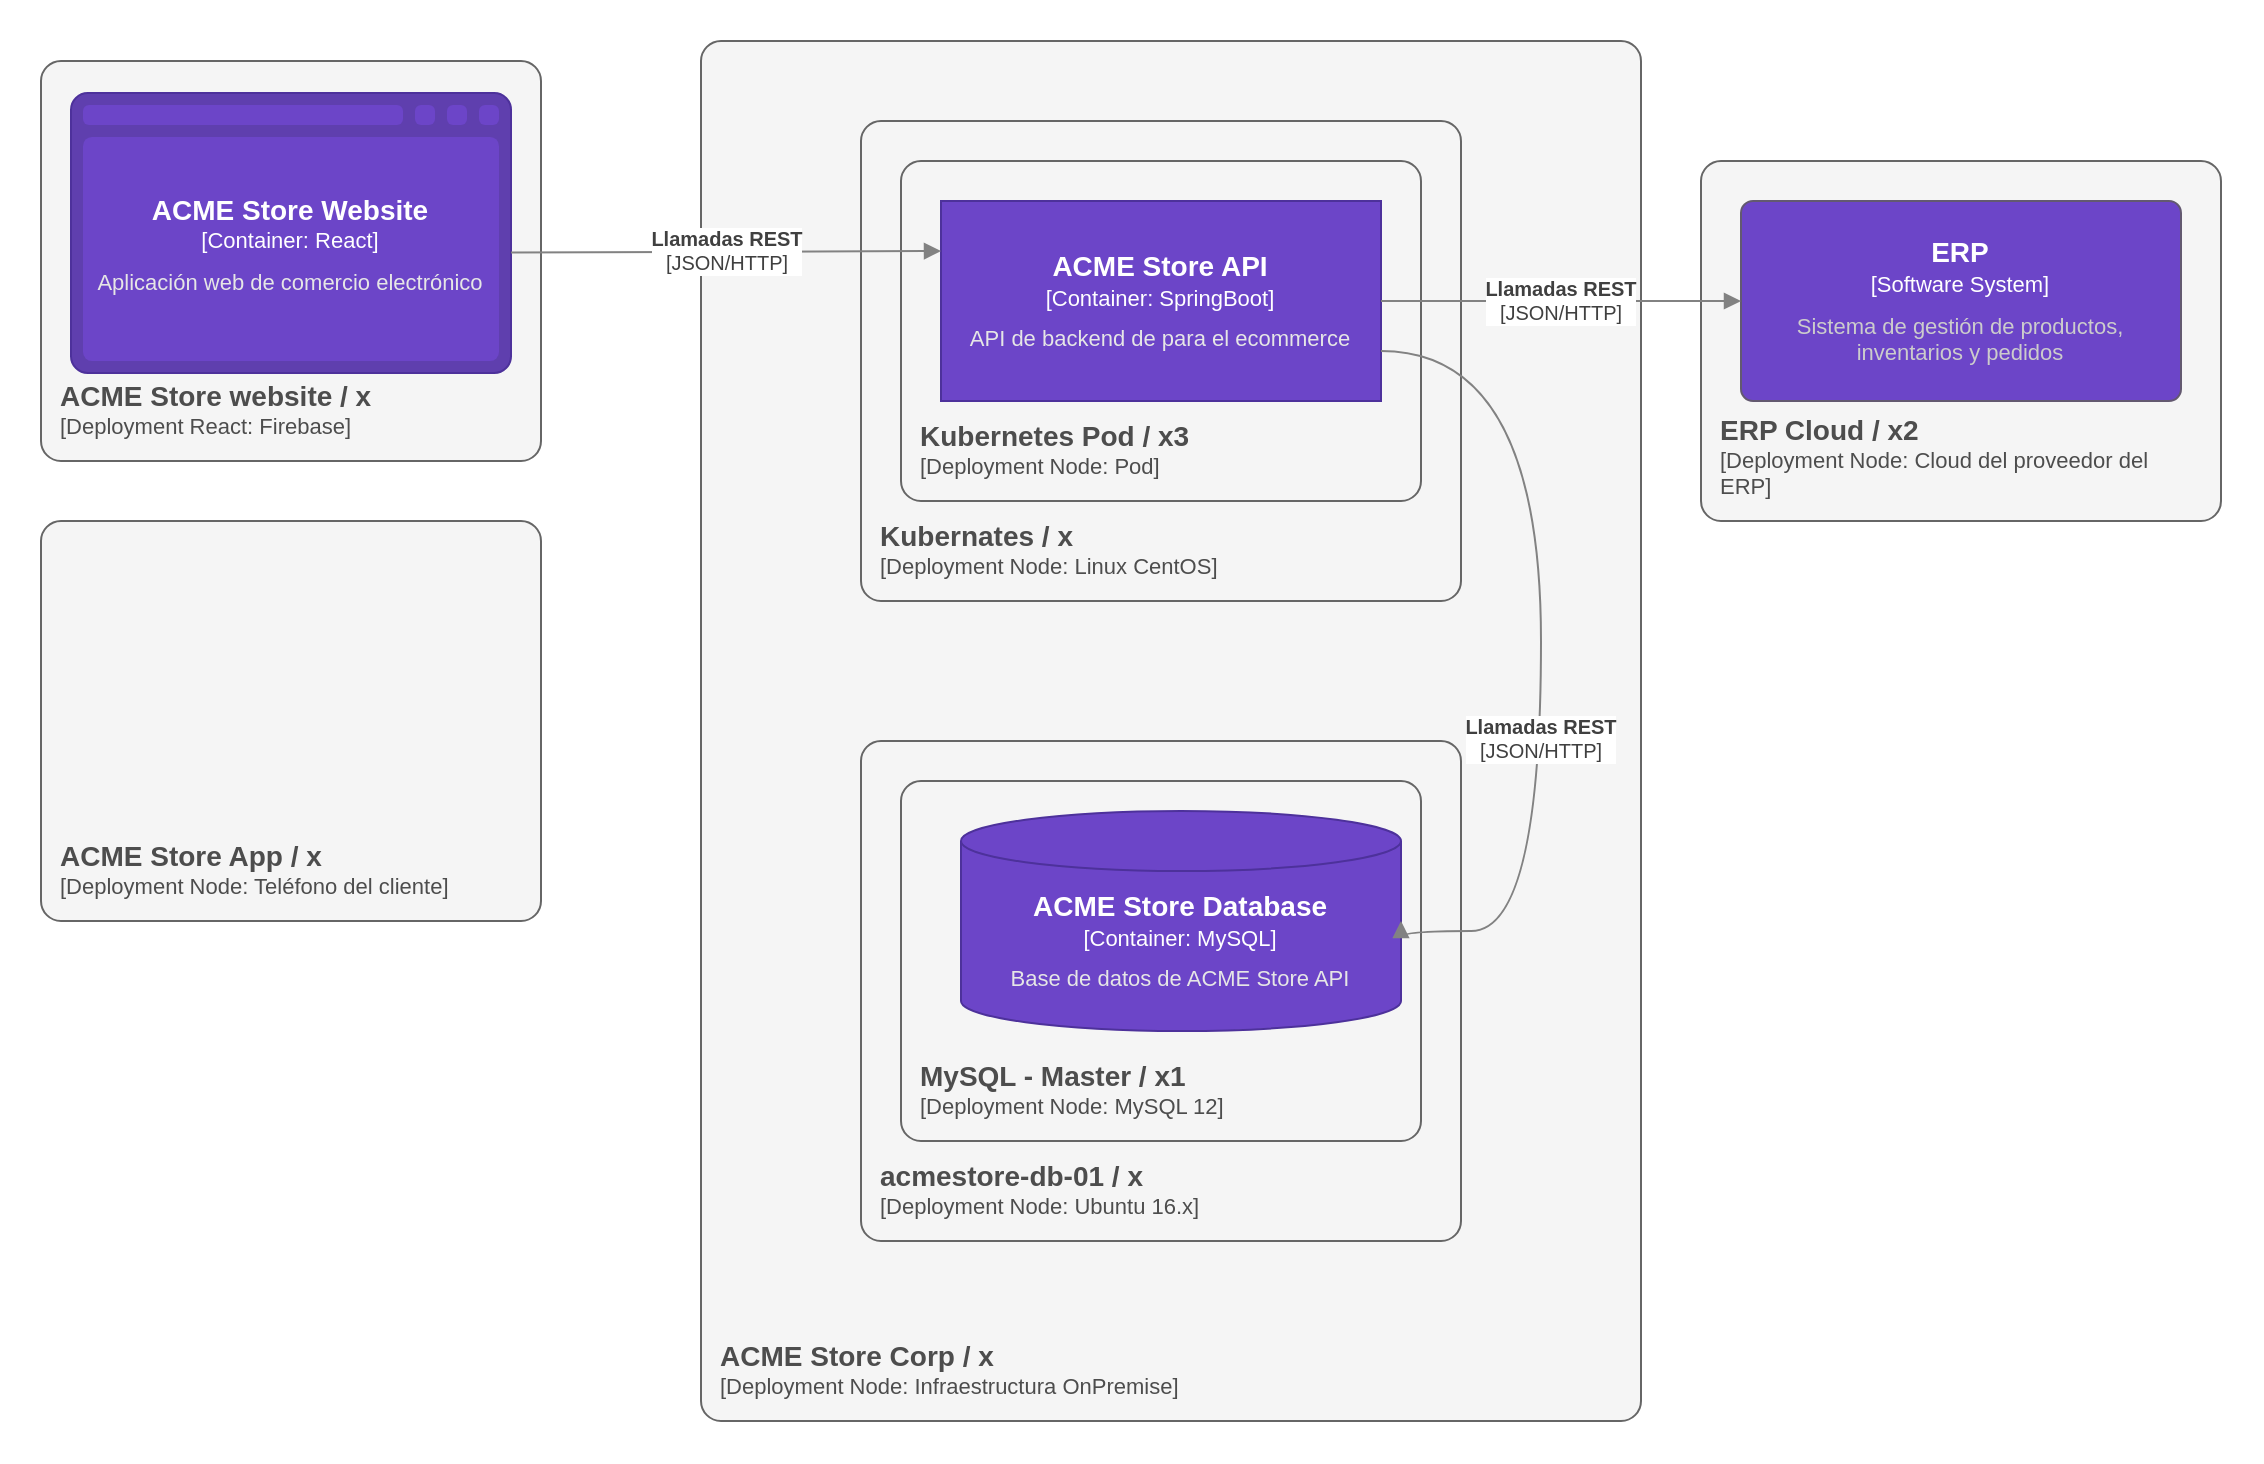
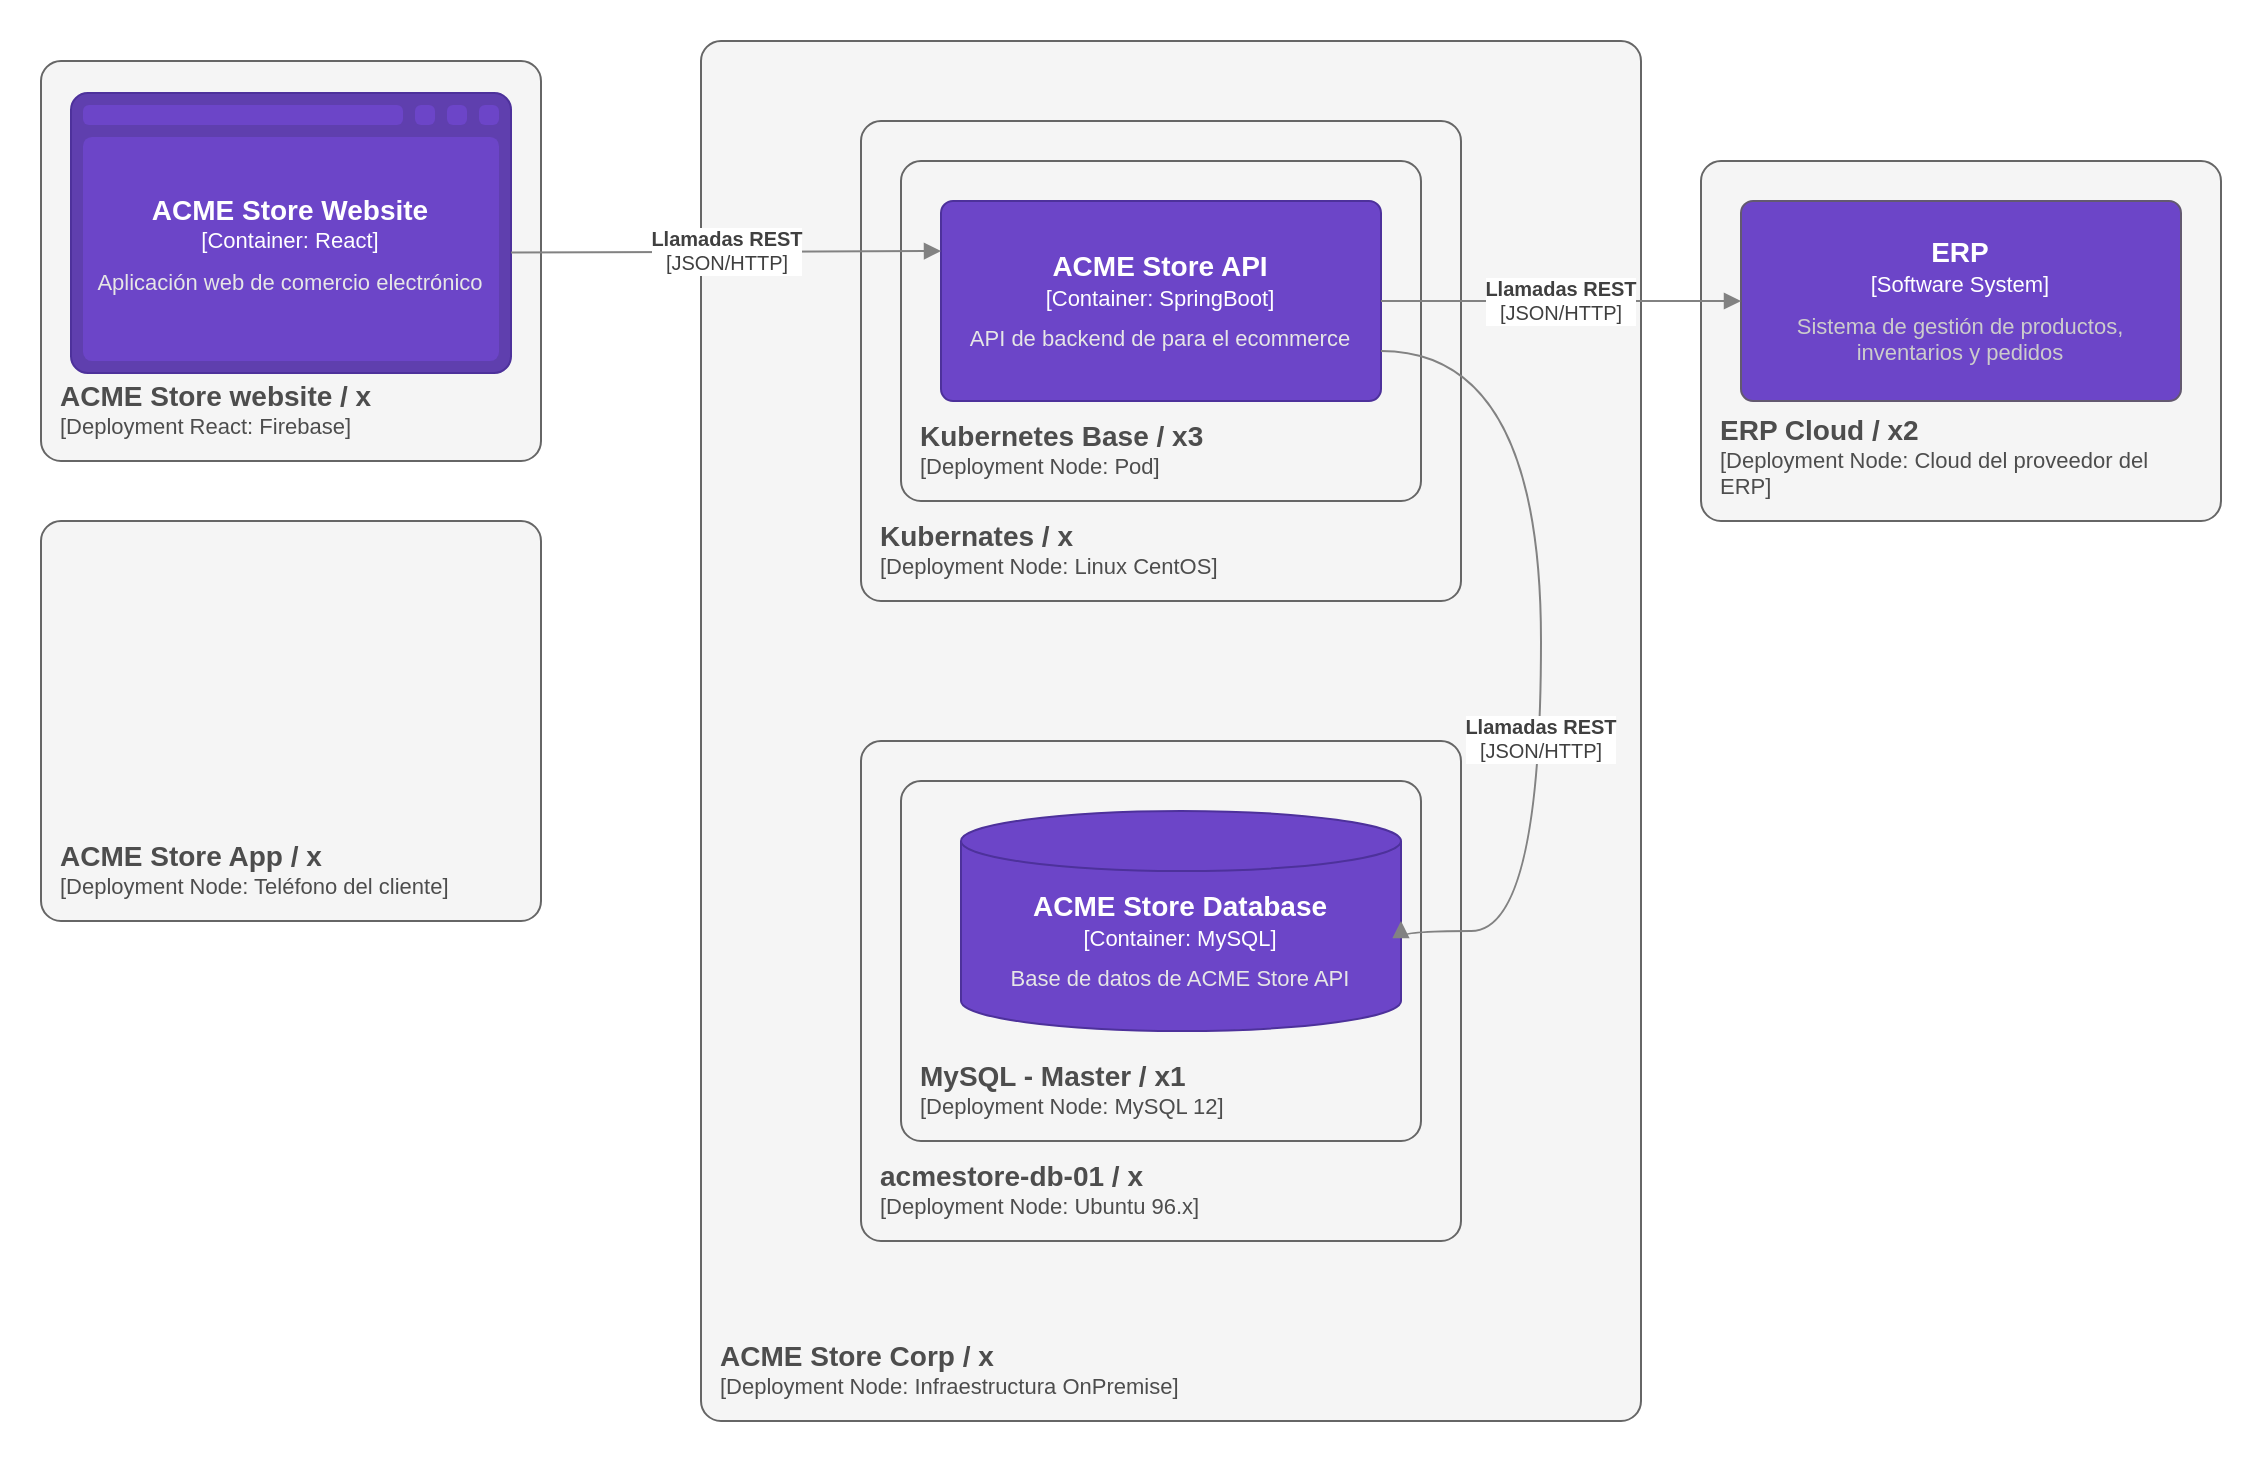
- <mxCell id="10" value="&lt;font style=&quot;font-size: 14px&quot;&gt;&lt;b&gt;&lt;font style=&quot;font-size: 14px&quot;&gt;&lt;span&gt;ACME Store API&lt;/span&gt;&lt;/font&gt;&lt;/b&gt;&lt;/font&gt;&lt;br&gt;&lt;div&gt;&lt;font style=&quot;font-size: 11px&quot;&gt;[Container: SpringBoot]&lt;/font&gt;&lt;/div&gt;&lt;div style=&quot;font-size: 6px&quot;&gt;&lt;br&gt;&lt;/div&gt;&lt;div style=&quot;font-size: 11px&quot;&gt;&lt;font color=&quot;#E6E6E6&quot;&gt;API de backend de para el ecommerce&lt;/font&gt;&lt;/div&gt;" style="whiteSpace=wrap;html=1;fontColor=#ffffff;arcSize=6;metaEdit=1;points=[[0.25,0,0],[0.5,0,0],[0.75,0,0],[1,0.25,0],[1,0.5,0],[1,0.75,0],[0.75,1,0],[0.5,1,0],[0.25,1,0],[0,0.75,0],[0,0.5,0],[0,0.25,0]];resizable=0;editable=1;fillColor=#6c45c8;strokeColor=#4D319B;movableLabel=0;allowArrows=0;rotatable=0;autosize=0;align=center;spacing=5;rounded=0;" vertex="1" parent="7"><mxGeometry x="40" y="40" width="220" height="100" as="geometry" /></mxCell>
+ <mxCell id="10" value="&lt;font style=&quot;font-size: 14px&quot;&gt;&lt;b&gt;&lt;font style=&quot;font-size: 14px&quot;&gt;&lt;span&gt;ACME Store API&lt;/span&gt;&lt;/font&gt;&lt;/b&gt;&lt;/font&gt;&lt;br&gt;&lt;div&gt;&lt;font style=&quot;font-size: 11px&quot;&gt;[Container: SpringBoot]&lt;/font&gt;&lt;/div&gt;&lt;div style=&quot;font-size: 6px&quot;&gt;&lt;br&gt;&lt;/div&gt;&lt;div style=&quot;font-size: 11px&quot;&gt;&lt;font color=&quot;#E6E6E6&quot;&gt;API de backend de para el ecommerce&lt;/font&gt;&lt;/div&gt;" style="rounded=1;whiteSpace=wrap;html=1;fontColor=#ffffff;arcSize=6;metaEdit=1;points=[[0.25,0,0],[0.5,0,0],[0.75,0,0],[1,0.25,0],[1,0.5,0],[1,0.75,0],[0.75,1,0],[0.5,1,0],[0.25,1,0],[0,0.75,0],[0,0.5,0],[0,0.25,0]];resizable=0;editable=1;fillColor=#6c45c8;strokeColor=#4D319B;movableLabel=0;allowArrows=0;rotatable=0;autosize=0;align=center;spacing=5;" vertex="1" parent="7"><mxGeometry x="40" y="40" width="220" height="100" as="geometry" /></mxCell>
- <mxCell id="9" value="&lt;div style=&quot;font-size: 14px&quot; align=&quot;left&quot;&gt;&lt;font style=&quot;font-size: 14px&quot; color=&quot;#4D4D4D&quot;&gt;&lt;b&gt;Kubernetes Pod / x3&lt;br&gt;&lt;/b&gt;&lt;/font&gt;&lt;/div&gt;&lt;div align=&quot;left&quot;&gt;&lt;font style=&quot;font-size: 11px&quot; color=&quot;#4D4D4D&quot;&gt;[Deployment Node: Pod]&lt;/font&gt;&lt;/div&gt;" style="rounded=1;whiteSpace=wrap;html=1;arcSize=20;fillColor=#f5f5f5;strokeColor=#666666;fontColor=#333333;labelBackgroundColor=none;align=left;verticalAlign=bottom;labelBorderColor=none;spacingTop=0;spacing=10;metaEdit=1;rotatable=0;perimeter=rectanglePerimeter;noLabel=0;labelPadding=0;allowArrows=0;connectable=0;expand=0;recursiveResize=0;editable=1;pointerEvents=1;absoluteArcSize=1;fontFamily=Helvetica;fontSize=11;" vertex="1" parent="7"><mxGeometry x="20" y="20" width="260" height="170" as="geometry" /></mxCell>
+ <mxCell id="9" value="&lt;div style=&quot;font-size: 14px&quot; align=&quot;left&quot;&gt;&lt;font style=&quot;font-size: 14px&quot; color=&quot;#4D4D4D&quot;&gt;&lt;b&gt;Kubernetes Base / x3&lt;br&gt;&lt;/b&gt;&lt;/font&gt;&lt;/div&gt;&lt;div align=&quot;left&quot;&gt;&lt;font style=&quot;font-size: 11px&quot; color=&quot;#4D4D4D&quot;&gt;[Deployment Node: Pod]&lt;/font&gt;&lt;/div&gt;" style="rounded=1;whiteSpace=wrap;html=1;arcSize=20;fillColor=#f5f5f5;strokeColor=#666666;fontColor=#333333;labelBackgroundColor=none;align=left;verticalAlign=bottom;labelBorderColor=none;spacingTop=0;spacing=10;metaEdit=1;rotatable=0;perimeter=rectanglePerimeter;noLabel=0;labelPadding=0;allowArrows=0;connectable=0;expand=0;recursiveResize=0;editable=1;pointerEvents=1;absoluteArcSize=1;fontFamily=Helvetica;fontSize=11;" vertex="1" parent="7"><mxGeometry x="20" y="20" width="260" height="170" as="geometry" /></mxCell>
- <mxCell id="4" value="&lt;div style=&quot;font-size: 14px&quot; align=&quot;left&quot;&gt;&lt;font style=&quot;font-size: 14px&quot; color=&quot;#4D4D4D&quot;&gt;&lt;b&gt;acmestore-db-01 / x&lt;br&gt;&lt;/b&gt;&lt;/font&gt;&lt;/div&gt;&lt;div align=&quot;left&quot;&gt;&lt;font style=&quot;font-size: 11px&quot; color=&quot;#4D4D4D&quot;&gt;[Deployment Node: Ubuntu 16.x]&lt;/font&gt;&lt;/div&gt;" style="rounded=1;whiteSpace=wrap;html=1;arcSize=20;fillColor=#f5f5f5;strokeColor=#666666;fontColor=#333333;labelBackgroundColor=none;align=left;verticalAlign=bottom;labelBorderColor=none;spacingTop=0;spacing=10;metaEdit=1;rotatable=0;perimeter=rectanglePerimeter;noLabel=0;labelPadding=0;allowArrows=0;connectable=0;expand=0;recursiveResize=0;editable=1;pointerEvents=1;absoluteArcSize=1;fontFamily=Helvetica;fontSize=11;" vertex="1" parent="3"><mxGeometry width="300" height="250" as="geometry" /></mxCell>
+ <mxCell id="4" value="&lt;div style=&quot;font-size: 14px&quot; align=&quot;left&quot;&gt;&lt;font style=&quot;font-size: 14px&quot; color=&quot;#4D4D4D&quot;&gt;&lt;b&gt;acmestore-db-01 / x&lt;br&gt;&lt;/b&gt;&lt;/font&gt;&lt;/div&gt;&lt;div align=&quot;left&quot;&gt;&lt;font style=&quot;font-size: 11px&quot; color=&quot;#4D4D4D&quot;&gt;[Deployment Node: Ubuntu 96.x]&lt;/font&gt;&lt;/div&gt;" style="rounded=1;whiteSpace=wrap;html=1;arcSize=20;fillColor=#f5f5f5;strokeColor=#666666;fontColor=#333333;labelBackgroundColor=none;align=left;verticalAlign=bottom;labelBorderColor=none;spacingTop=0;spacing=10;metaEdit=1;rotatable=0;perimeter=rectanglePerimeter;noLabel=0;labelPadding=0;allowArrows=0;connectable=0;expand=0;recursiveResize=0;editable=1;pointerEvents=1;absoluteArcSize=1;fontFamily=Helvetica;fontSize=11;" vertex="1" parent="3"><mxGeometry width="300" height="250" as="geometry" /></mxCell>
